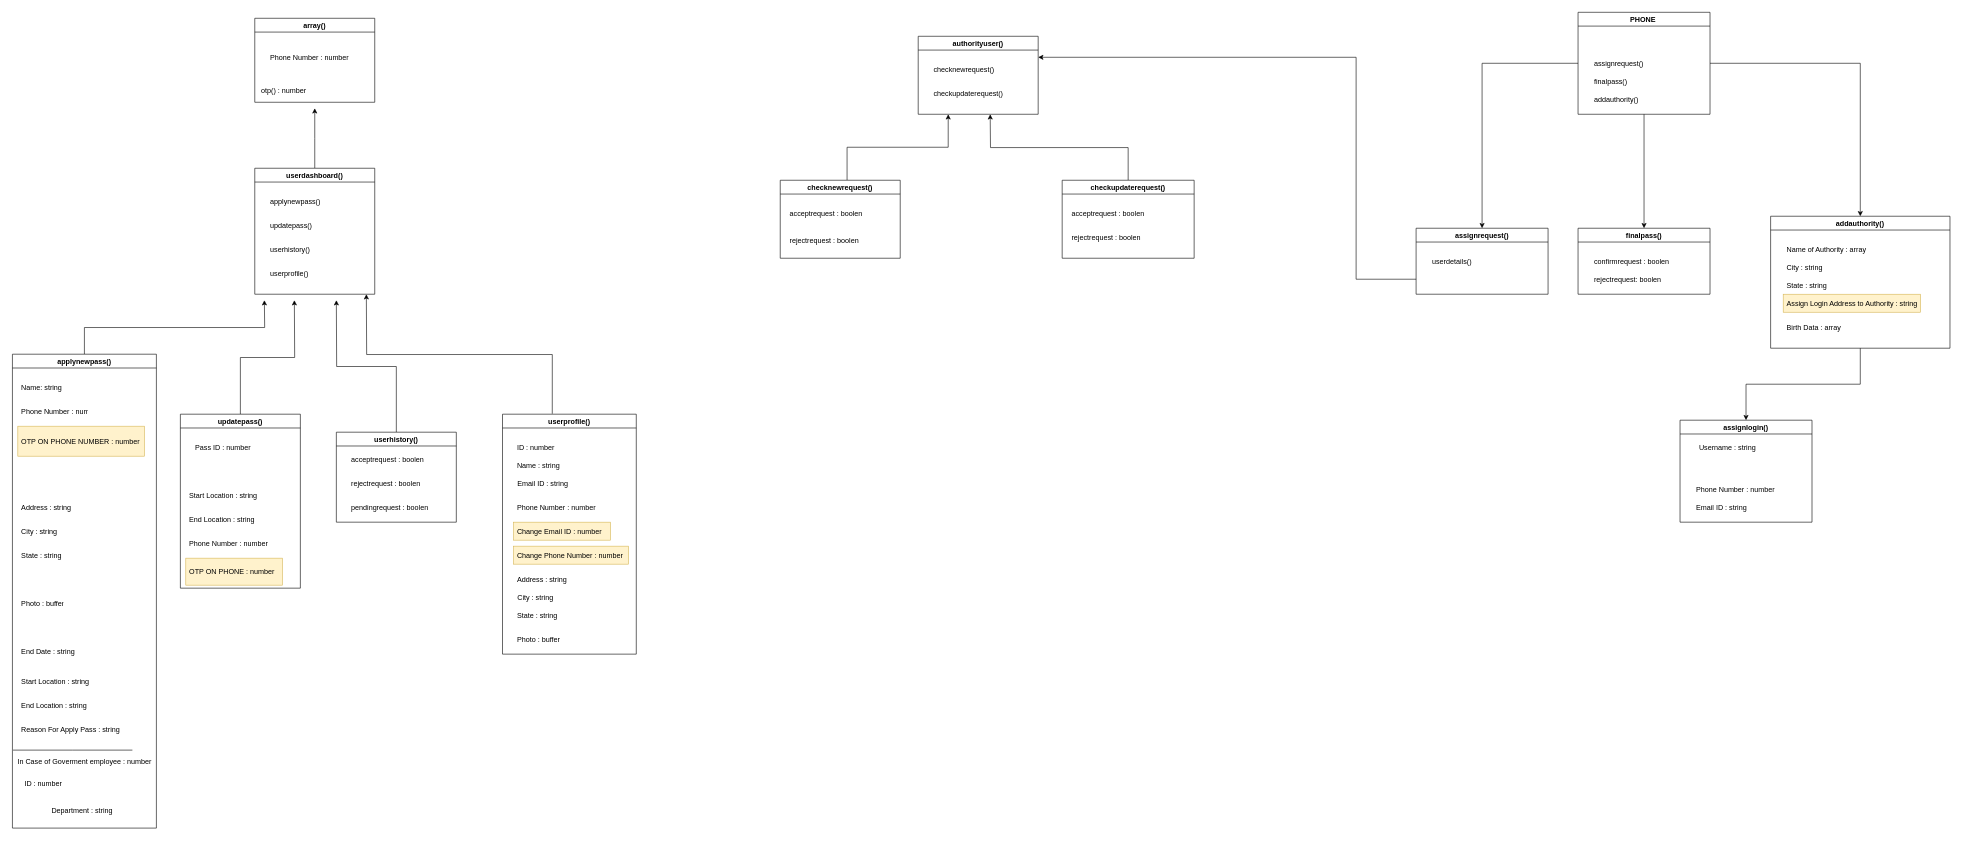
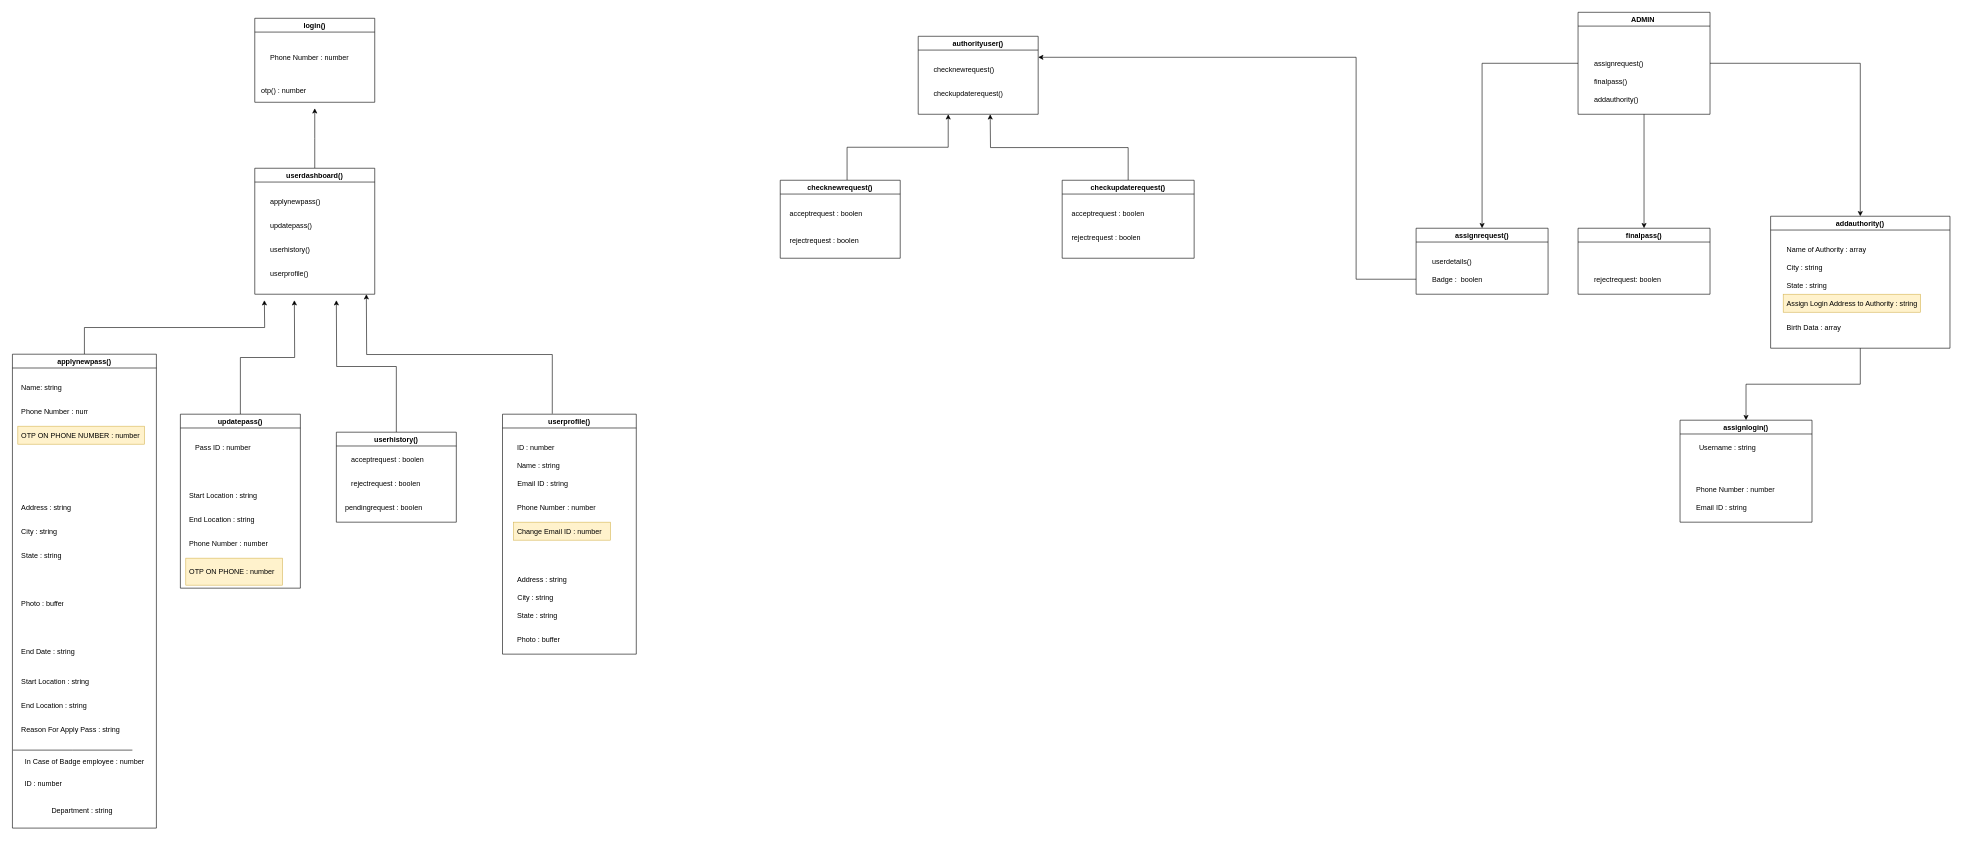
- <mxCell id="66" value="PHONE " style="swimlane;" parent="1" vertex="1"><mxGeometry x="2630" y="20" width="220" height="170" as="geometry" /></mxCell>
+ <mxCell id="66" value="ADMIN " style="swimlane;" parent="1" vertex="1"><mxGeometry x="2630" y="20" width="220" height="170" as="geometry" /></mxCell>
- <mxCell id="13" value="array()" style="swimlane;" parent="1" vertex="1"><mxGeometry x="424" y="30" width="200" height="140" as="geometry" /></mxCell>
+ <mxCell id="13" value="login()" style="swimlane;" parent="1" vertex="1"><mxGeometry x="424" y="30" width="200" height="140" as="geometry" /></mxCell>
- <mxCell id="71" value="confirmrequest : boolen" style="text;strokeColor=none;fillColor=none;align=left;verticalAlign=middle;spacingLeft=4;spacingRight=4;overflow=hidden;points=[[0,0.5],[1,0.5]];portConstraint=eastwest;rotatable=0;" parent="70" vertex="1"><mxGeometry x="21" y="40" width="159" height="30" as="geometry" /></mxCell>
+ <mxCell id="76" value="Badge :  boolen" style="text;strokeColor=none;fillColor=none;align=left;verticalAlign=middle;spacingLeft=4;spacingRight=4;overflow=hidden;points=[[0,0.5],[1,0.5]];portConstraint=eastwest;rotatable=0;" parent="74" vertex="1"><mxGeometry x="21" y="70" width="189" height="30" as="geometry" /></mxCell>
- <mxCell id="25" value="OTP ON PHONE NUMBER : number" style="text;strokeColor=#d6b656;fillColor=#fff2cc;align=left;verticalAlign=middle;spacingLeft=4;spacingRight=4;overflow=hidden;points=[[0,0.5],[1,0.5]];portConstraint=eastwest;rotatable=0;" parent="23" vertex="1"><mxGeometry x="9" y="120" width="211" height="50" as="geometry" /></mxCell>
+ <mxCell id="25" value="OTP ON PHONE NUMBER : number" style="text;strokeColor=#d6b656;fillColor=#fff2cc;align=left;verticalAlign=middle;spacingLeft=4;spacingRight=4;overflow=hidden;points=[[0,0.5],[1,0.5]];portConstraint=eastwest;rotatable=0;" parent="23" vertex="1"><mxGeometry x="9" y="120" width="211" height="30" as="geometry" /></mxCell>
- <mxCell id="48" value="pendingrequest : boolen" style="text;strokeColor=none;fillColor=none;align=left;verticalAlign=middle;spacingLeft=4;spacingRight=4;overflow=hidden;points=[[0,0.5],[1,0.5]];portConstraint=eastwest;rotatable=0;" parent="47" vertex="1"><mxGeometry x="19" y="110" width="181" height="30" as="geometry" /></mxCell>
+ <mxCell id="48" value="pendingrequest : boolen" style="text;strokeColor=none;fillColor=none;align=left;verticalAlign=middle;spacingLeft=4;spacingRight=4;overflow=hidden;points=[[0,0.5],[1,0.5]];portConstraint=eastwest;rotatable=0;" parent="47" vertex="1"><mxGeometry x="9" y="110" width="181" height="30" as="geometry" /></mxCell>
- <mxCell id="57" value="Change Phone Number : number" style="text;strokeColor=#d6b656;fillColor=#fff2cc;align=left;verticalAlign=middle;spacingLeft=4;spacingRight=4;overflow=hidden;points=[[0,0.5],[1,0.5]];portConstraint=eastwest;rotatable=0;" parent="52" vertex="1"><mxGeometry x="18.5" y="220" width="191.5" height="30" as="geometry" /></mxCell>
- <mxCell id="36" value="In Case of Goverment employee : number" style="text;html=1;align=center;verticalAlign=middle;resizable=0;points=[];autosize=1;strokeColor=none;fillColor=none;" parent="23" vertex="1"><mxGeometry y="670" width="240" height="20" as="geometry" /></mxCell>
+ <mxCell id="36" value="In Case of Badge employee : number" style="text;html=1;align=center;verticalAlign=middle;resizable=0;points=[];autosize=1;strokeColor=none;fillColor=none;" parent="23" vertex="1"><mxGeometry y="670" width="240" height="20" as="geometry" /></mxCell>
